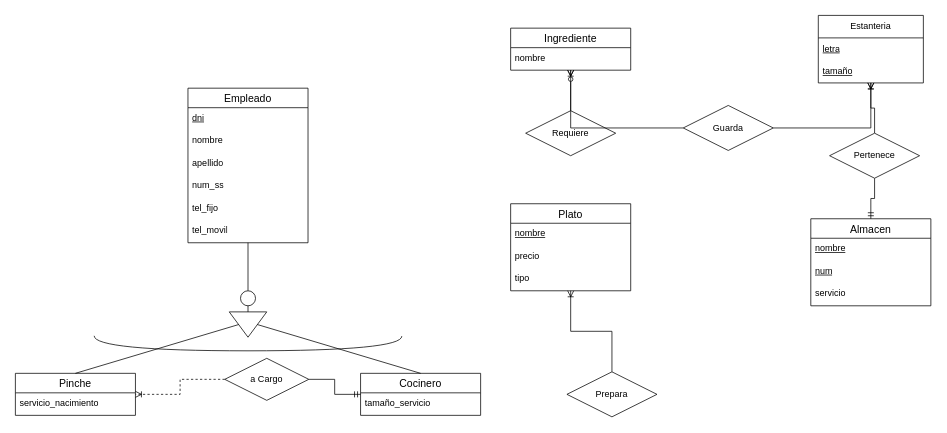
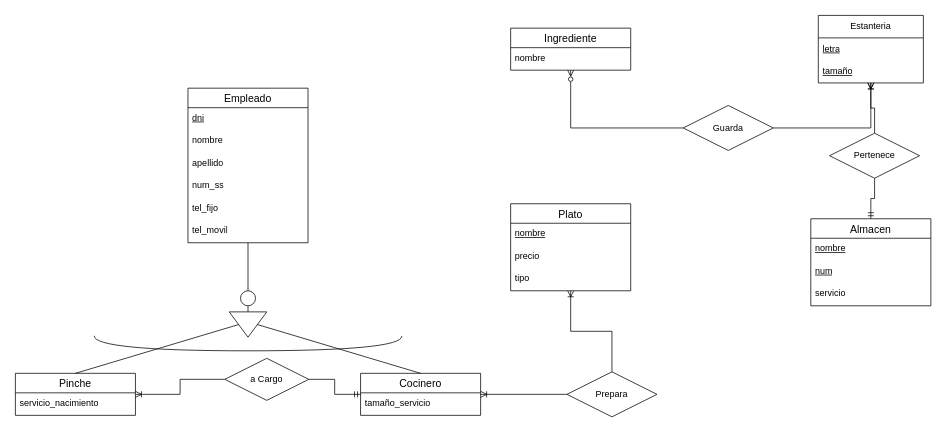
- <mxCell id="38" style="edgeStyle=orthogonalEdgeStyle;rounded=0;orthogonalLoop=1;jettySize=auto;html=1;endArrow=ERoneToMany;endFill=0;" edge="1" parent="1" source="39" target="17"><mxGeometry relative="1" as="geometry" /></mxCell>
- <mxCell id="39" value="Requiere" style="shape=rhombus;perimeter=rhombusPerimeter;whiteSpace=wrap;html=1;align=center;" vertex="1" parent="1"><mxGeometry x="700" y="147" width="120" height="60" as="geometry" /></mxCell>
- <mxCell id="32" style="edgeStyle=orthogonalEdgeStyle;rounded=0;orthogonalLoop=1;jettySize=auto;html=1;endArrow=ERoneToMany;endFill=0;dashed=1;" edge="1" parent="1" source="34" target="11"><mxGeometry relative="1" as="geometry" /></mxCell>
+ <mxCell id="32" style="edgeStyle=orthogonalEdgeStyle;rounded=0;orthogonalLoop=1;jettySize=auto;html=1;endArrow=ERoneToMany;endFill=0;" edge="1" parent="1" source="34" target="11"><mxGeometry relative="1" as="geometry" /></mxCell>
+ <mxCell id="35" style="edgeStyle=orthogonalEdgeStyle;rounded=0;orthogonalLoop=1;jettySize=auto;html=1;endArrow=ERoneToMany;endFill=0;" edge="1" parent="1" source="37" target="9"><mxGeometry relative="1" as="geometry" /></mxCell>
